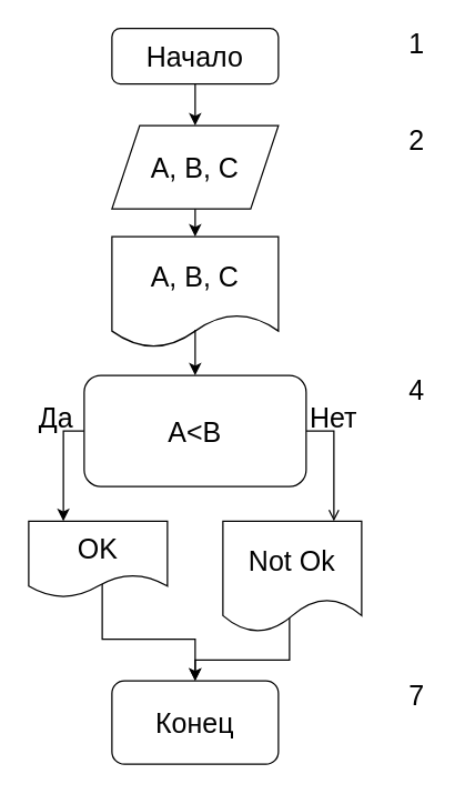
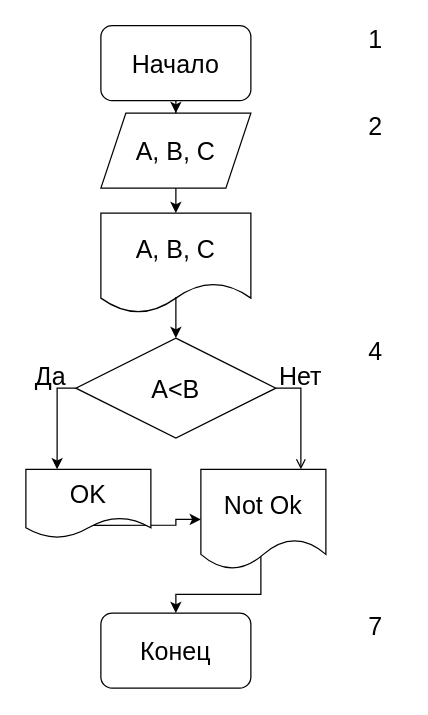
- <mxCell id="3" value="&lt;font style=&quot;font-size: 20px&quot;&gt;Начало&lt;/font&gt;" style="rounded=1;whiteSpace=wrap;html=1;fontSize=12;glass=0;strokeWidth=1;shadow=0;" parent="1" vertex="1"><mxGeometry x="80" y="20" width="120" height="40" as="geometry" /></mxCell>
+ <mxCell id="3" value="&lt;font style=&quot;font-size: 20px&quot;&gt;Начало&lt;/font&gt;" style="rounded=1;whiteSpace=wrap;html=1;fontSize=12;glass=0;strokeWidth=1;shadow=0;" parent="1" vertex="1"><mxGeometry x="80" y="20" width="120" height="60" as="geometry" /></mxCell>
- <mxCell id="9" value="&lt;div&gt;&lt;span style=&quot;white-space: pre&quot;&gt;A&lt;/span&gt;&lt;span&gt;&amp;lt;B&lt;/span&gt;&lt;/div&gt;" style="whiteSpace=wrap;html=1;fontSize=20;align=center;rounded=1;" parent="1" vertex="1"><mxGeometry x="60" y="270" width="160" height="80" as="geometry" /></mxCell>
+ <mxCell id="9" value="&lt;div&gt;&lt;span style=&quot;white-space: pre&quot;&gt;A&lt;/span&gt;&lt;span&gt;&amp;lt;B&lt;/span&gt;&lt;/div&gt;" style="rhombus;whiteSpace=wrap;html=1;fontSize=20;align=center;" parent="1" vertex="1"><mxGeometry x="60" y="270" width="160" height="80" as="geometry" /></mxCell>
- <mxCell id="13" value="" style="edgeStyle=orthogonalEdgeStyle;rounded=0;orthogonalLoop=1;jettySize=auto;html=1;exitX=0.53;exitY=0.813;exitDx=0;exitDy=0;exitPerimeter=0;" edge="1" parent="1" source="14" target="20"><mxGeometry relative="1" as="geometry" /></mxCell>
+ <mxCell id="13" value="" style="edgeStyle=orthogonalEdgeStyle;rounded=0;orthogonalLoop=1;jettySize=auto;html=1;exitX=0.53;exitY=0.813;exitDx=0;exitDy=0;exitPerimeter=0;" edge="1" parent="1" source="14" target="19"><mxGeometry relative="1" as="geometry" /></mxCell>
